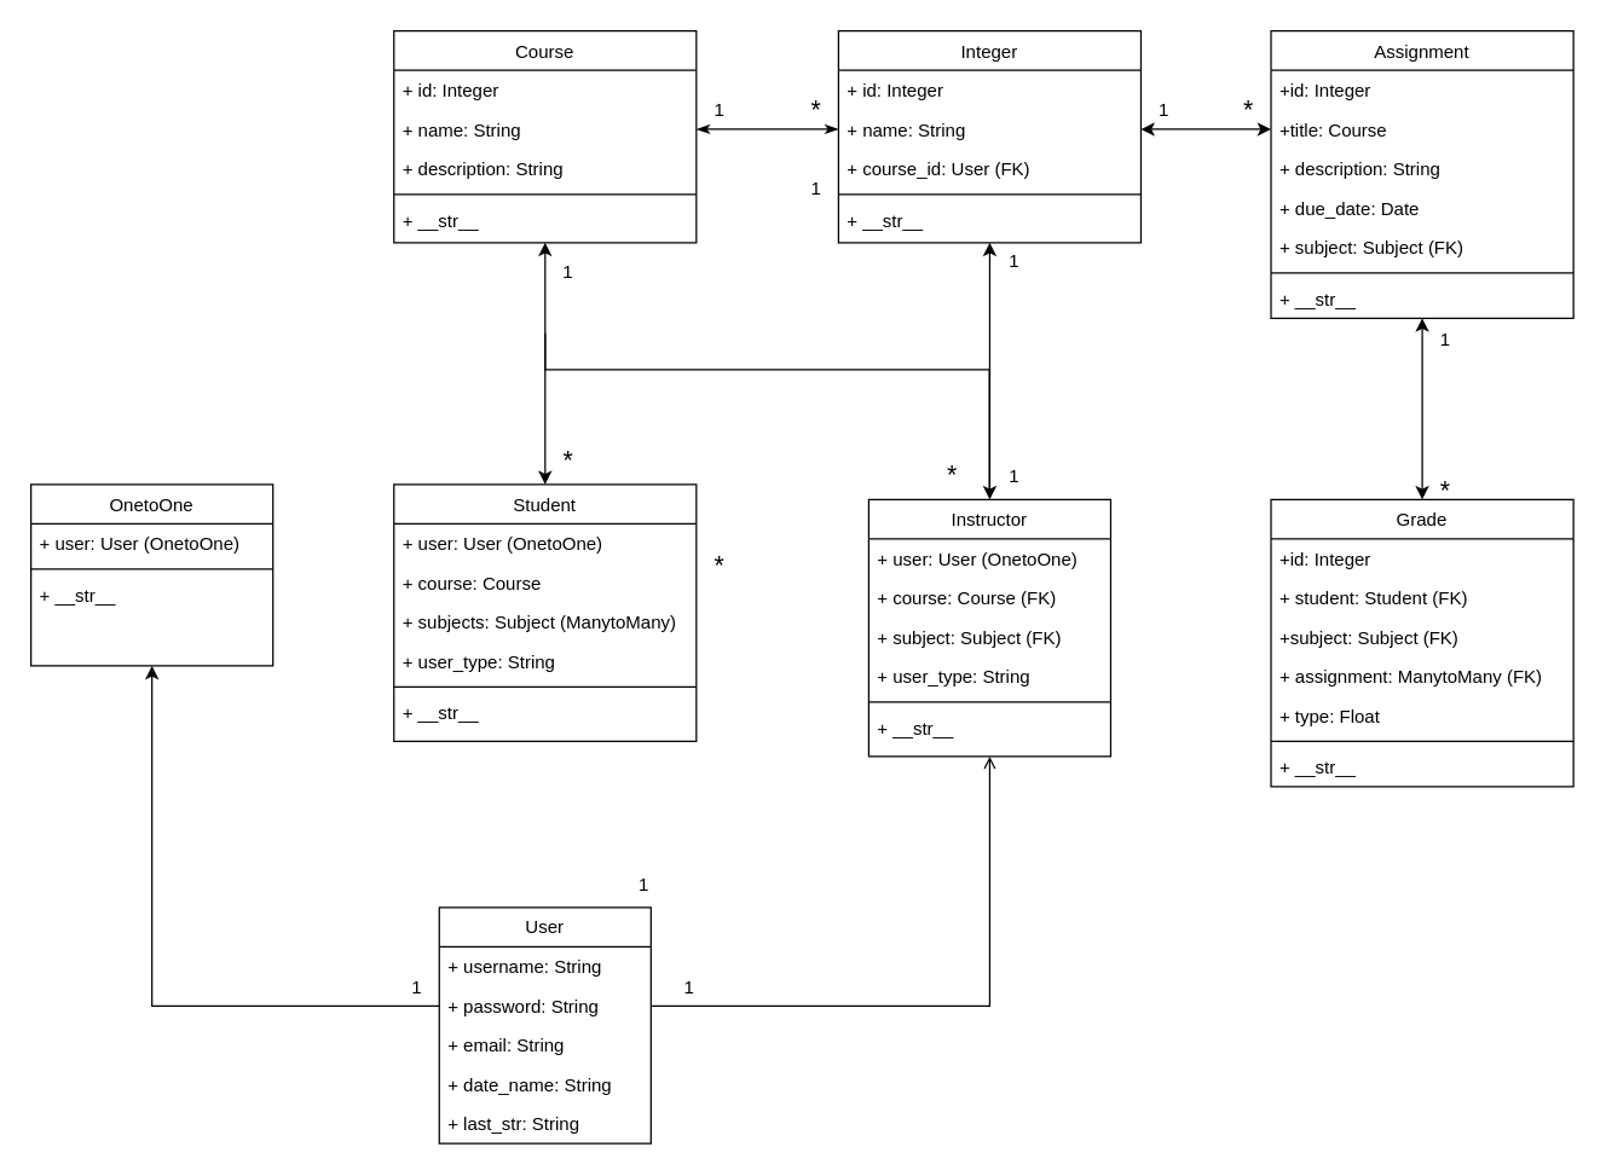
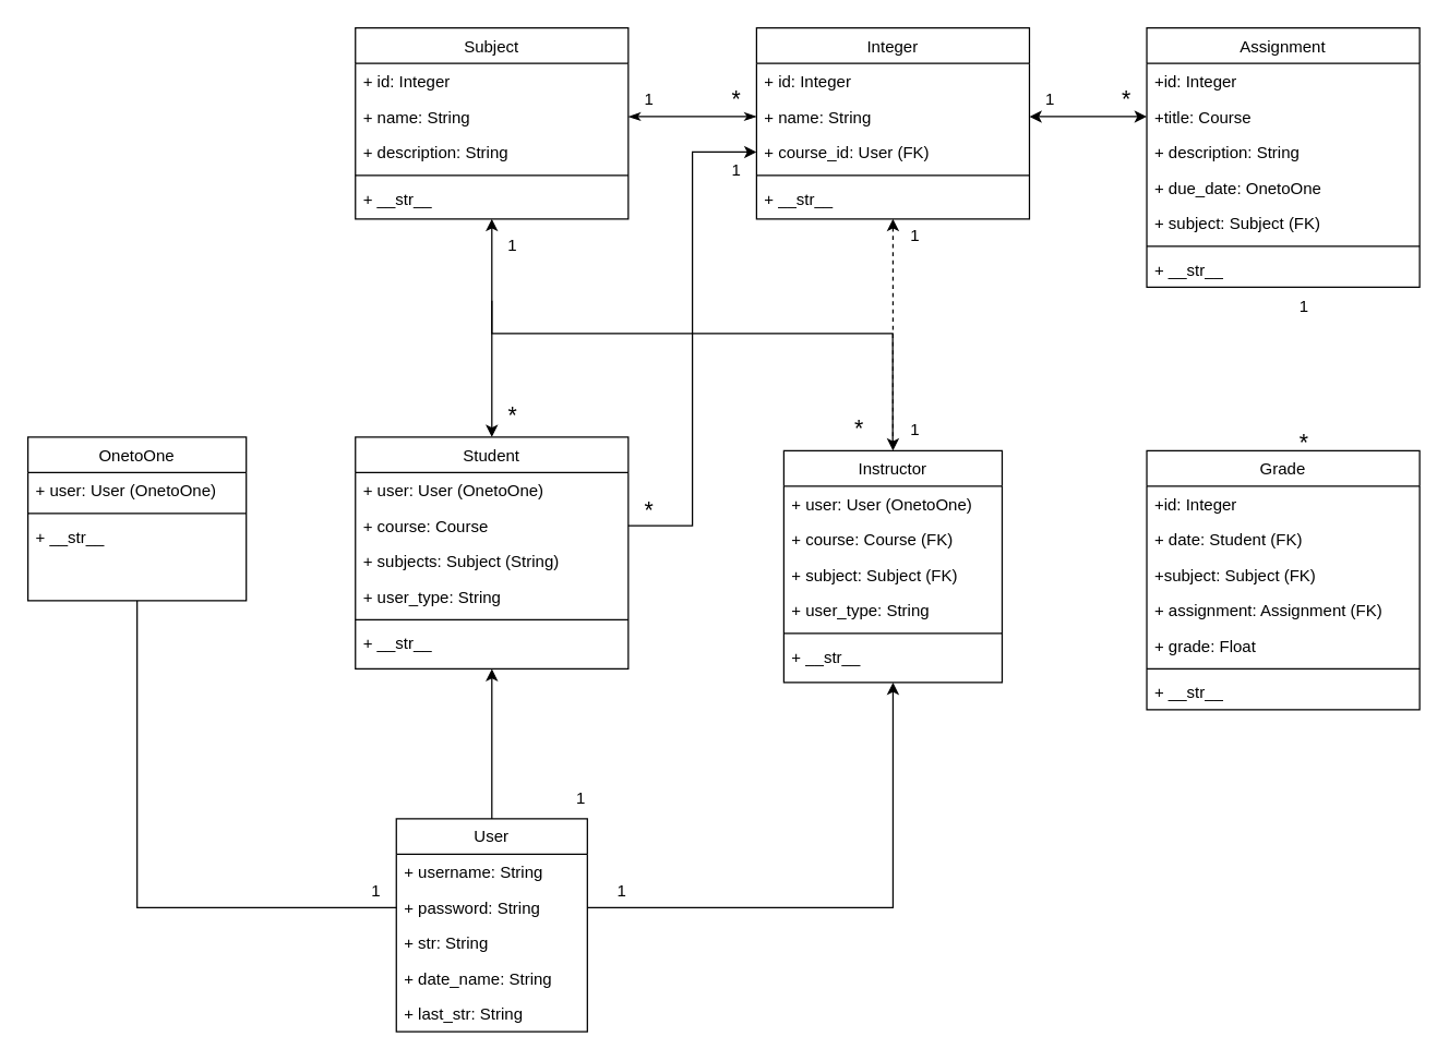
- <mxCell id="45" value="Course" style="swimlane;fontStyle=0;align=center;verticalAlign=top;childLayout=stackLayout;horizontal=1;startSize=26;horizontalStack=0;resizeParent=1;resizeLast=0;collapsible=1;marginBottom=0;rounded=0;shadow=0;strokeWidth=1;" vertex="1" parent="1"><mxGeometry x="260" y="20" width="200" height="140" as="geometry"><mxRectangle x="550" y="140" width="160" height="26" as="alternateBounds" /></mxGeometry></mxCell>
+ <mxCell id="45" value="Subject" style="swimlane;fontStyle=0;align=center;verticalAlign=top;childLayout=stackLayout;horizontal=1;startSize=26;horizontalStack=0;resizeParent=1;resizeLast=0;collapsible=1;marginBottom=0;rounded=0;shadow=0;strokeWidth=1;" vertex="1" parent="1"><mxGeometry x="260" y="20" width="200" height="140" as="geometry"><mxRectangle x="550" y="140" width="160" height="26" as="alternateBounds" /></mxGeometry></mxCell>
- <mxCell id="15" value="+ due_date: Date" style="text;align=left;verticalAlign=top;spacingLeft=4;spacingRight=4;overflow=hidden;rotatable=0;points=[[0,0.5],[1,0.5]];portConstraint=eastwest;" parent="11" vertex="1"><mxGeometry y="104" width="200" height="26" as="geometry" /></mxCell>
+ <mxCell id="15" value="+ due_date: OnetoOne" style="text;align=left;verticalAlign=top;spacingLeft=4;spacingRight=4;overflow=hidden;rotatable=0;points=[[0,0.5],[1,0.5]];portConstraint=eastwest;" parent="11" vertex="1"><mxGeometry y="104" width="200" height="26" as="geometry" /></mxCell>
- <mxCell id="38" style="edgeStyle=orthogonalEdgeStyle;rounded=0;orthogonalLoop=1;jettySize=auto;html=1;exitX=0.5;exitY=1;exitDx=0;exitDy=0;entryX=0.5;entryY=0;entryDx=0;entryDy=0;startArrow=classic;startFill=1;" edge="1" parent="1" source="39" target="23"><mxGeometry relative="1" as="geometry" /></mxCell>
+ <mxCell id="38" style="edgeStyle=orthogonalEdgeStyle;rounded=0;orthogonalLoop=1;jettySize=auto;html=1;exitX=0.5;exitY=1;exitDx=0;exitDy=0;entryX=0.5;entryY=0;entryDx=0;entryDy=0;startArrow=classic;startFill=1;dashed=1;" edge="1" parent="1" source="39" target="23"><mxGeometry relative="1" as="geometry" /></mxCell>
+ <mxCell id="77" style="edgeStyle=orthogonalEdgeStyle;rounded=0;orthogonalLoop=1;jettySize=auto;html=1;exitX=1;exitY=0.5;exitDx=0;exitDy=0;entryX=0;entryY=0.5;entryDx=0;entryDy=0;" edge="1" parent="1" source="5" target="42"><mxGeometry relative="1" as="geometry" /></mxCell>
- <mxCell id="10" style="edgeStyle=orthogonalEdgeStyle;rounded=0;orthogonalLoop=1;jettySize=auto;html=1;entryX=0.5;entryY=0;entryDx=0;entryDy=0;startArrow=classic;startFill=1;" edge="1" parent="1" source="11" target="30"><mxGeometry relative="1" as="geometry" /></mxCell>
- <mxCell id="32" value="+ student: Student (FK)" style="text;align=left;verticalAlign=top;spacingLeft=4;spacingRight=4;overflow=hidden;rotatable=0;points=[[0,0.5],[1,0.5]];portConstraint=eastwest;rounded=0;shadow=0;html=0;" vertex="1" parent="30"><mxGeometry y="52" width="200" height="26" as="geometry" /></mxCell>
+ <mxCell id="32" value="+ date: Student (FK)" style="text;align=left;verticalAlign=top;spacingLeft=4;spacingRight=4;overflow=hidden;rotatable=0;points=[[0,0.5],[1,0.5]];portConstraint=eastwest;rounded=0;shadow=0;html=0;" vertex="1" parent="30"><mxGeometry y="52" width="200" height="26" as="geometry" /></mxCell>
- <mxCell id="6" value="+ subjects: Subject (ManytoMany)" style="text;align=left;verticalAlign=top;spacingLeft=4;spacingRight=4;overflow=hidden;rotatable=0;points=[[0,0.5],[1,0.5]];portConstraint=eastwest;rounded=0;shadow=0;html=0;" vertex="1" parent="3"><mxGeometry y="78" width="200" height="26" as="geometry" /></mxCell>
+ <mxCell id="6" value="+ subjects: Subject (String)" style="text;align=left;verticalAlign=top;spacingLeft=4;spacingRight=4;overflow=hidden;rotatable=0;points=[[0,0.5],[1,0.5]];portConstraint=eastwest;rounded=0;shadow=0;html=0;" vertex="1" parent="3"><mxGeometry y="78" width="200" height="26" as="geometry" /></mxCell>
- <mxCell id="34" value="+ assignment: ManytoMany (FK)" style="text;align=left;verticalAlign=top;spacingLeft=4;spacingRight=4;overflow=hidden;rotatable=0;points=[[0,0.5],[1,0.5]];portConstraint=eastwest;rounded=0;shadow=0;html=0;" vertex="1" parent="30"><mxGeometry y="104" width="200" height="26" as="geometry" /></mxCell>
+ <mxCell id="34" value="+ assignment: Assignment (FK)" style="text;align=left;verticalAlign=top;spacingLeft=4;spacingRight=4;overflow=hidden;rotatable=0;points=[[0,0.5],[1,0.5]];portConstraint=eastwest;rounded=0;shadow=0;html=0;" vertex="1" parent="30"><mxGeometry y="104" width="200" height="26" as="geometry" /></mxCell>
- <mxCell id="69" style="edgeStyle=orthogonalEdgeStyle;rounded=0;orthogonalLoop=1;jettySize=auto;html=1;exitX=0;exitY=0.5;exitDx=0;exitDy=0;entryX=0.5;entryY=1;entryDx=0;entryDy=0;" edge="1" parent="1" source="64" target="19"><mxGeometry relative="1" as="geometry" /></mxCell>
+ <mxCell id="69" style="edgeStyle=orthogonalEdgeStyle;rounded=0;orthogonalLoop=1;jettySize=auto;html=1;exitX=0;exitY=0.5;exitDx=0;exitDy=0;entryX=0.5;entryY=1;entryDx=0;entryDy=0;endArrow=none;" edge="1" parent="1" source="64" target="19"><mxGeometry relative="1" as="geometry" /></mxCell>
- <mxCell id="35" value="+ type: Float" style="text;align=left;verticalAlign=top;spacingLeft=4;spacingRight=4;overflow=hidden;rotatable=0;points=[[0,0.5],[1,0.5]];portConstraint=eastwest;" vertex="1" parent="30"><mxGeometry y="130" width="200" height="26" as="geometry" /></mxCell>
+ <mxCell id="35" value="+ grade: Float" style="text;align=left;verticalAlign=top;spacingLeft=4;spacingRight=4;overflow=hidden;rotatable=0;points=[[0,0.5],[1,0.5]];portConstraint=eastwest;" vertex="1" parent="30"><mxGeometry y="130" width="200" height="26" as="geometry" /></mxCell>
- <mxCell id="68" style="edgeStyle=orthogonalEdgeStyle;rounded=0;orthogonalLoop=1;jettySize=auto;html=1;exitX=1;exitY=0.5;exitDx=0;exitDy=0;entryX=0.5;entryY=1;entryDx=0;entryDy=0;endArrow=open;" edge="1" parent="1" source="64" target="23"><mxGeometry relative="1" as="geometry" /></mxCell>
+ <mxCell id="68" style="edgeStyle=orthogonalEdgeStyle;rounded=0;orthogonalLoop=1;jettySize=auto;html=1;exitX=1;exitY=0.5;exitDx=0;exitDy=0;entryX=0.5;entryY=1;entryDx=0;entryDy=0;" edge="1" parent="1" source="64" target="23"><mxGeometry relative="1" as="geometry" /></mxCell>
+ <mxCell id="61" style="edgeStyle=orthogonalEdgeStyle;rounded=0;orthogonalLoop=1;jettySize=auto;html=1;exitX=0.5;exitY=0;exitDx=0;exitDy=0;entryX=0.5;entryY=1;entryDx=0;entryDy=0;" edge="1" parent="1" source="62" target="3"><mxGeometry relative="1" as="geometry" /></mxCell>
- <mxCell id="65" value="+ email: String" style="text;strokeColor=none;fillColor=none;align=left;verticalAlign=top;spacingLeft=4;spacingRight=4;overflow=hidden;rotatable=0;points=[[0,0.5],[1,0.5]];portConstraint=eastwest;whiteSpace=wrap;html=1;" vertex="1" parent="62"><mxGeometry y="78" width="140" height="26" as="geometry" /></mxCell>
+ <mxCell id="65" value="+ str: String" style="text;strokeColor=none;fillColor=none;align=left;verticalAlign=top;spacingLeft=4;spacingRight=4;overflow=hidden;rotatable=0;points=[[0,0.5],[1,0.5]];portConstraint=eastwest;whiteSpace=wrap;html=1;" vertex="1" parent="62"><mxGeometry y="78" width="140" height="26" as="geometry" /></mxCell>
